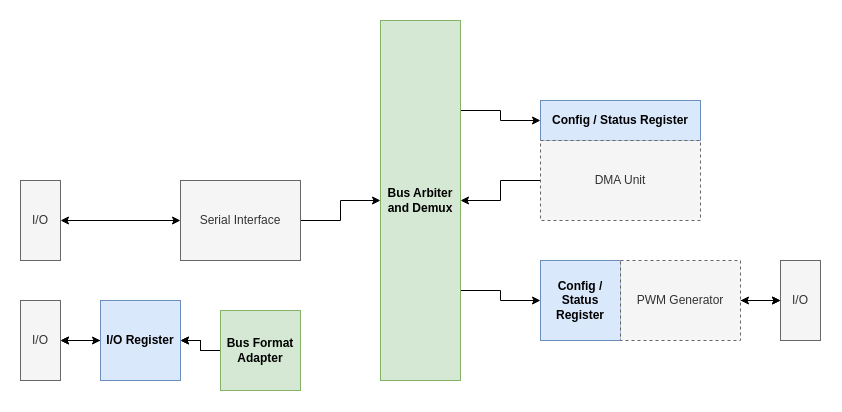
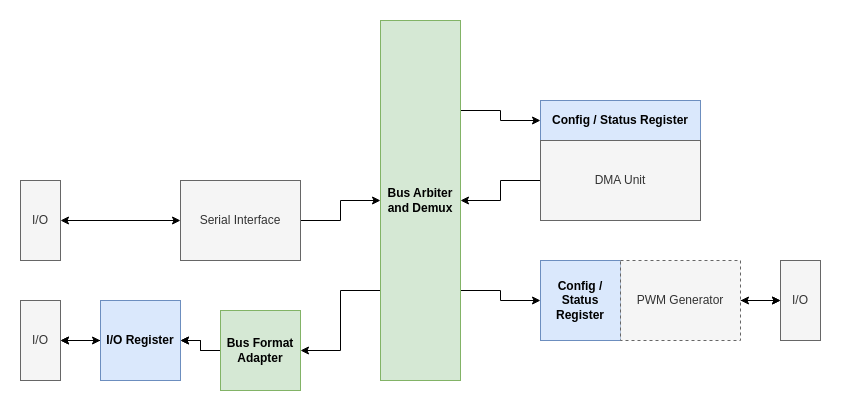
- <mxCell id="21" value="DMA Unit" style="rounded=0;whiteSpace=wrap;html=1;fillColor=#f5f5f5;fontColor=#333333;strokeColor=#666666;fontStyle=0;dashed=1;" vertex="1" parent="1"><mxGeometry x="540" y="140" width="160" height="80" as="geometry" /></mxCell>
+ <mxCell id="21" value="DMA Unit" style="rounded=0;whiteSpace=wrap;html=1;fillColor=#f5f5f5;fontColor=#333333;strokeColor=#666666;fontStyle=0" vertex="1" parent="1"><mxGeometry x="540" y="140" width="160" height="80" as="geometry" /></mxCell>
+ <mxCell id="12" style="edgeStyle=orthogonalEdgeStyle;rounded=0;orthogonalLoop=1;jettySize=auto;html=1;exitX=0;exitY=0.75;exitDx=0;exitDy=0;entryX=1;entryY=0.5;entryDx=0;entryDy=0;" edge="1" parent="1" source="14" target="24"><mxGeometry relative="1" as="geometry" /></mxCell>
